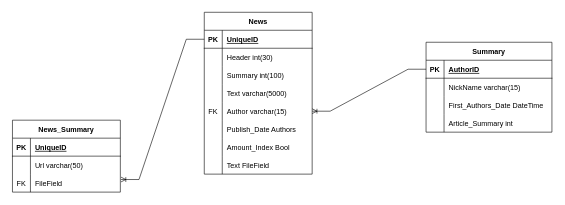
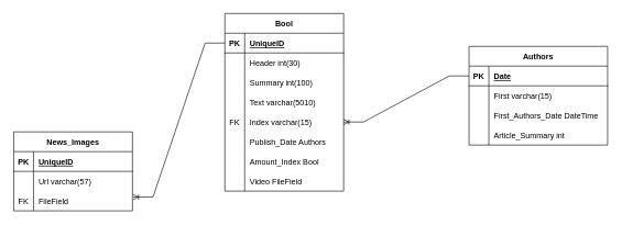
- <mxCell id="2" value="News" style="shape=table;startSize=30;container=1;collapsible=1;childLayout=tableLayout;fixedRows=1;rowLines=0;fontStyle=1;align=center;resizeLast=1;" parent="1" vertex="1"><mxGeometry x="340" y="20" width="180" height="270" as="geometry" /></mxCell>
+ <mxCell id="2" value="Bool" style="shape=table;startSize=30;container=1;collapsible=1;childLayout=tableLayout;fixedRows=1;rowLines=0;fontStyle=1;align=center;resizeLast=1;" parent="1" vertex="1"><mxGeometry x="340" y="20" width="180" height="270" as="geometry" /></mxCell>
- <mxCell id="27" value="Summary" style="shape=table;startSize=30;container=1;collapsible=1;childLayout=tableLayout;fixedRows=1;rowLines=0;fontStyle=1;align=center;resizeLast=1;" parent="1" vertex="1"><mxGeometry x="710" y="70" width="210" height="150" as="geometry" /></mxCell>
+ <mxCell id="27" value="Authors" style="shape=table;startSize=30;container=1;collapsible=1;childLayout=tableLayout;fixedRows=1;rowLines=0;fontStyle=1;align=center;resizeLast=1;" parent="1" vertex="1"><mxGeometry x="710" y="70" width="210" height="150" as="geometry" /></mxCell>
- <mxCell id="30" value="AuthorID" style="shape=partialRectangle;connectable=0;fillColor=none;top=0;left=0;bottom=0;right=0;align=left;spacingLeft=6;fontStyle=5;overflow=hidden;" parent="28" vertex="1"><mxGeometry x="30" width="180" height="30" as="geometry"><mxRectangle width="180" height="30" as="alternateBounds" /></mxGeometry></mxCell>
+ <mxCell id="30" value="Date" style="shape=partialRectangle;connectable=0;fillColor=none;top=0;left=0;bottom=0;right=0;align=left;spacingLeft=6;fontStyle=5;overflow=hidden;" parent="28" vertex="1"><mxGeometry x="30" width="180" height="30" as="geometry"><mxRectangle width="180" height="30" as="alternateBounds" /></mxGeometry></mxCell>
- <mxCell id="33" value="NickName varchar(15)" style="shape=partialRectangle;connectable=0;fillColor=none;top=0;left=0;bottom=0;right=0;align=left;spacingLeft=6;overflow=hidden;" parent="31" vertex="1"><mxGeometry x="30" width="180" height="30" as="geometry"><mxRectangle width="180" height="30" as="alternateBounds" /></mxGeometry></mxCell>
+ <mxCell id="33" value="First varchar(15)" style="shape=partialRectangle;connectable=0;fillColor=none;top=0;left=0;bottom=0;right=0;align=left;spacingLeft=6;overflow=hidden;" parent="31" vertex="1"><mxGeometry x="30" width="180" height="30" as="geometry"><mxRectangle width="180" height="30" as="alternateBounds" /></mxGeometry></mxCell>
- <mxCell id="14" value="Text varchar(5000)" style="shape=partialRectangle;connectable=0;fillColor=none;top=0;left=0;bottom=0;right=0;align=left;spacingLeft=6;overflow=hidden;" parent="12" vertex="1"><mxGeometry x="30" width="150" height="30" as="geometry"><mxRectangle width="150" height="30" as="alternateBounds" /></mxGeometry></mxCell>
+ <mxCell id="14" value="Text varchar(5010)" style="shape=partialRectangle;connectable=0;fillColor=none;top=0;left=0;bottom=0;right=0;align=left;spacingLeft=6;overflow=hidden;" parent="12" vertex="1"><mxGeometry x="30" width="150" height="30" as="geometry"><mxRectangle width="150" height="30" as="alternateBounds" /></mxGeometry></mxCell>
- <mxCell id="17" value="Author varchar(15)" style="shape=partialRectangle;connectable=0;fillColor=none;top=0;left=0;bottom=0;right=0;align=left;spacingLeft=6;fontStyle=0;overflow=hidden;" parent="15" vertex="1"><mxGeometry x="30" width="150" height="30" as="geometry"><mxRectangle width="150" height="30" as="alternateBounds" /></mxGeometry></mxCell>
+ <mxCell id="17" value="Index varchar(15)" style="shape=partialRectangle;connectable=0;fillColor=none;top=0;left=0;bottom=0;right=0;align=left;spacingLeft=6;fontStyle=0;overflow=hidden;" parent="15" vertex="1"><mxGeometry x="30" width="150" height="30" as="geometry"><mxRectangle width="150" height="30" as="alternateBounds" /></mxGeometry></mxCell>
- <mxCell id="41" value="News_Summary" style="shape=table;startSize=30;container=1;collapsible=1;childLayout=tableLayout;fixedRows=1;rowLines=0;fontStyle=1;align=center;resizeLast=1;" parent="1" vertex="1"><mxGeometry x="20" y="200" width="180" height="120" as="geometry"><mxRectangle x="425" y="560" width="120" height="30" as="alternateBounds" /></mxGeometry></mxCell>
+ <mxCell id="41" value="News_Images" style="shape=table;startSize=30;container=1;collapsible=1;childLayout=tableLayout;fixedRows=1;rowLines=0;fontStyle=1;align=center;resizeLast=1;" parent="1" vertex="1"><mxGeometry x="20" y="200" width="180" height="120" as="geometry"><mxRectangle x="425" y="560" width="120" height="30" as="alternateBounds" /></mxGeometry></mxCell>
- <mxCell id="47" value="Url varchar(50)" style="shape=partialRectangle;connectable=0;fillColor=none;top=0;left=0;bottom=0;right=0;align=left;spacingLeft=6;overflow=hidden;" parent="45" vertex="1"><mxGeometry x="30" width="150" height="30" as="geometry"><mxRectangle width="150" height="30" as="alternateBounds" /></mxGeometry></mxCell>
+ <mxCell id="47" value="Url varchar(57)" style="shape=partialRectangle;connectable=0;fillColor=none;top=0;left=0;bottom=0;right=0;align=left;spacingLeft=6;overflow=hidden;" parent="45" vertex="1"><mxGeometry x="30" width="150" height="30" as="geometry"><mxRectangle width="150" height="30" as="alternateBounds" /></mxGeometry></mxCell>
- <mxCell id="26" value="Text FileField" style="shape=partialRectangle;connectable=0;fillColor=none;top=0;left=0;bottom=0;right=0;align=left;spacingLeft=6;overflow=hidden;" parent="24" vertex="1"><mxGeometry x="30" width="150" height="30" as="geometry"><mxRectangle width="150" height="30" as="alternateBounds" /></mxGeometry></mxCell>
+ <mxCell id="26" value="Video FileField" style="shape=partialRectangle;connectable=0;fillColor=none;top=0;left=0;bottom=0;right=0;align=left;spacingLeft=6;overflow=hidden;" parent="24" vertex="1"><mxGeometry x="30" width="150" height="30" as="geometry"><mxRectangle width="150" height="30" as="alternateBounds" /></mxGeometry></mxCell>
